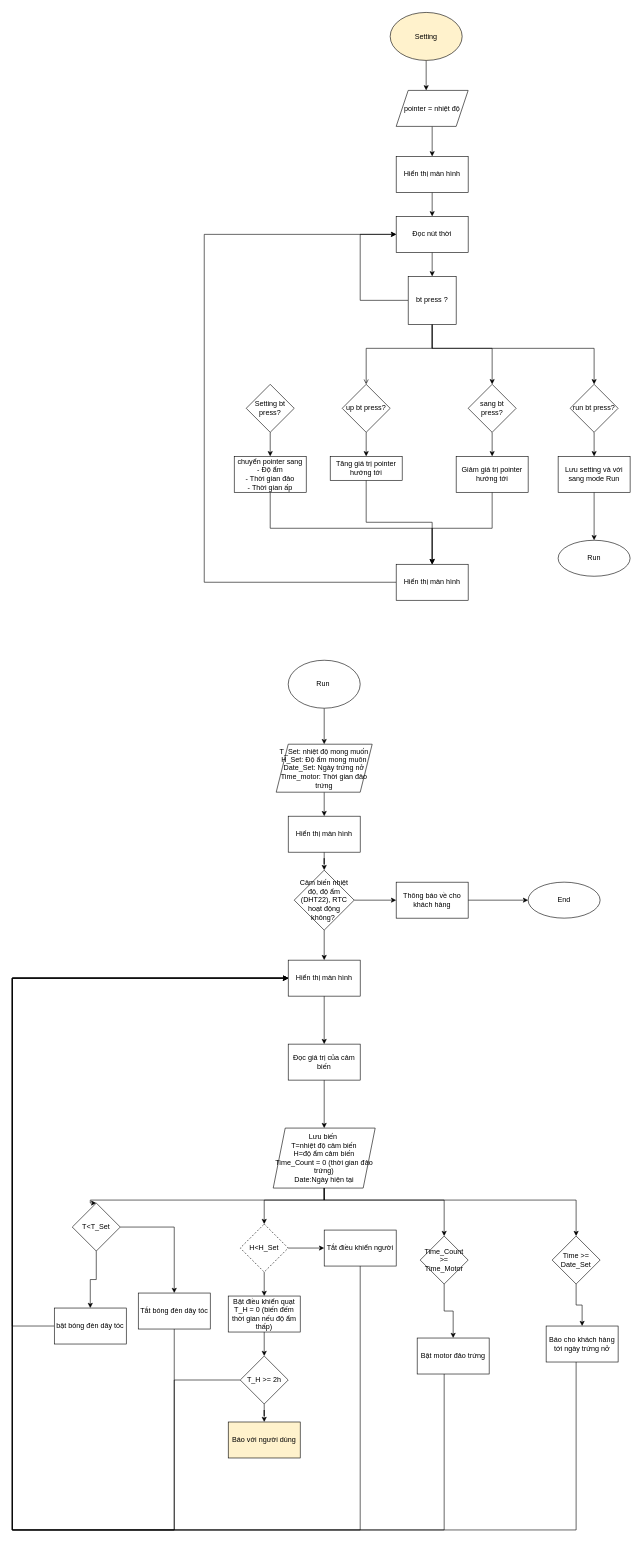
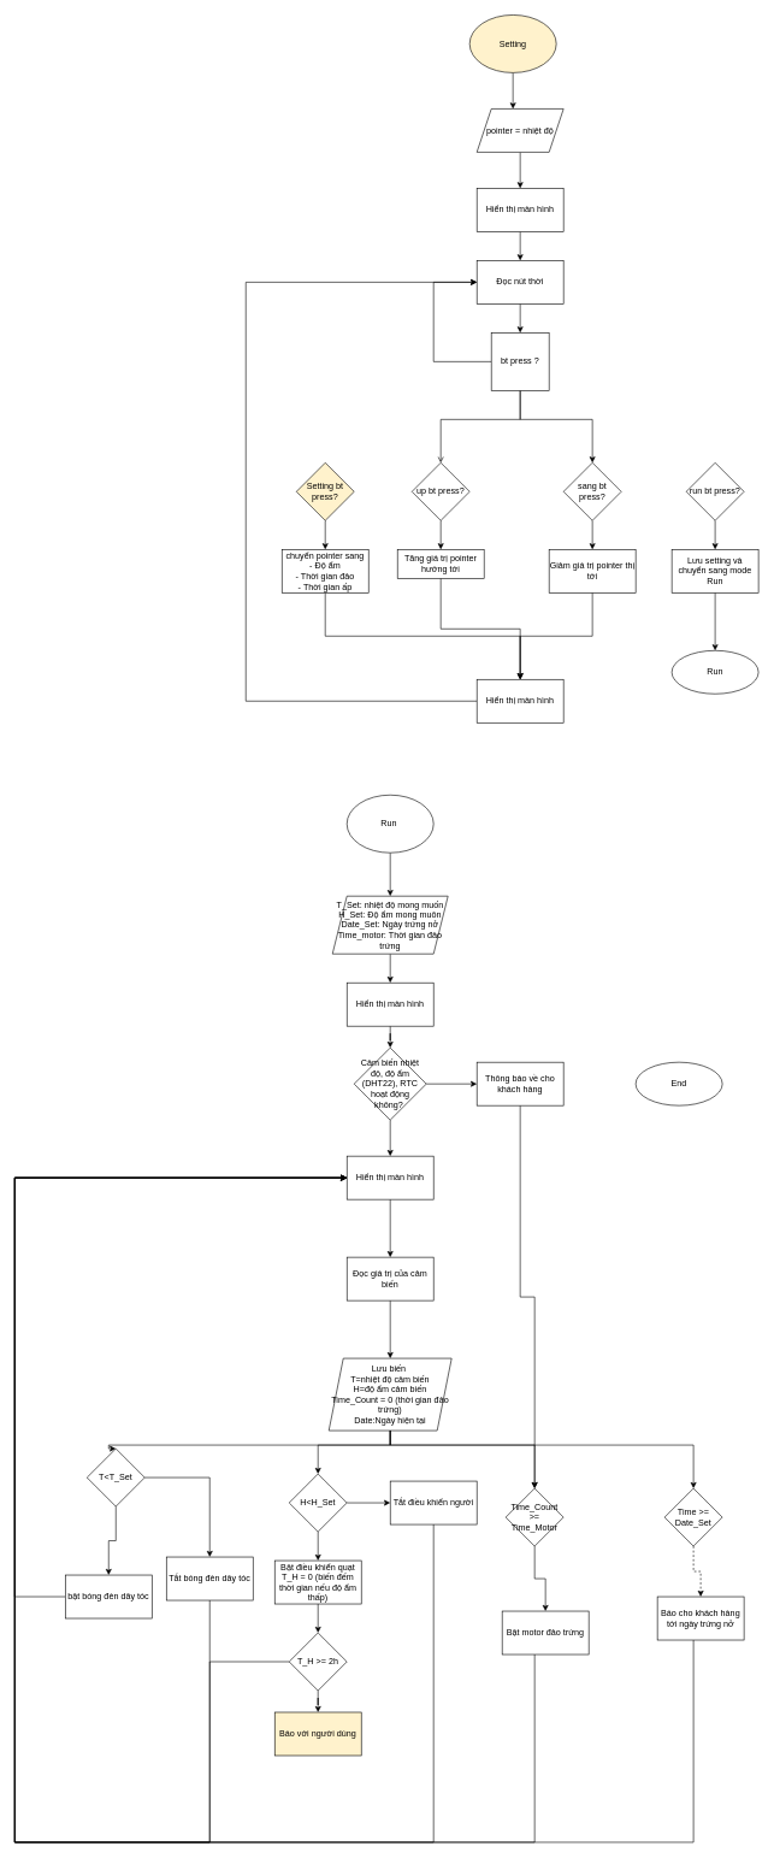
- <mxCell id="9" style="edgeStyle=orthogonalEdgeStyle;rounded=0;orthogonalLoop=1;jettySize=auto;html=1;entryX=0.5;entryY=0;entryDx=0;entryDy=0;fontSize=12;" edge="1" parent="1" source="10" target="20"><mxGeometry relative="1" as="geometry"><Array as="points"><mxPoint x="720" y="580" /><mxPoint x="990" y="580" /></Array></mxGeometry></mxCell>
- <mxCell id="14" value="Setting bt press?" style="rhombus;whiteSpace=wrap;html=1;fontSize=12;" vertex="1" parent="1"><mxGeometry x="410" y="640" width="80" height="80" as="geometry" /></mxCell>
+ <mxCell id="14" value="Setting bt press?" style="rhombus;whiteSpace=wrap;html=1;fontSize=12;fillColor=#fff2cc;" vertex="1" parent="1"><mxGeometry x="410" y="640" width="80" height="80" as="geometry" /></mxCell>
- <mxCell id="30" value="Giảm giá trị pointer hướng tới" style="rounded=0;whiteSpace=wrap;html=1;fontSize=12;" vertex="1" parent="1"><mxGeometry x="760" y="760" width="120" height="60" as="geometry" /></mxCell>
+ <mxCell id="30" value="Giảm giá trị pointer thị tới" style="rounded=0;whiteSpace=wrap;html=1;fontSize=12;" vertex="1" parent="1"><mxGeometry x="760" y="760" width="120" height="60" as="geometry" /></mxCell>
- <mxCell id="32" value="Lưu setting và với sang mode Run" style="rounded=0;whiteSpace=wrap;html=1;fontSize=12;" vertex="1" parent="1"><mxGeometry x="930" y="760" width="120" height="60" as="geometry" /></mxCell>
+ <mxCell id="32" value="Lưu setting và chuyển sang mode Run" style="rounded=0;whiteSpace=wrap;html=1;fontSize=12;" vertex="1" parent="1"><mxGeometry x="930" y="760" width="120" height="60" as="geometry" /></mxCell>
- <mxCell id="53" value="" style="edgeStyle=orthogonalEdgeStyle;rounded=0;orthogonalLoop=1;jettySize=auto;html=1;fontSize=12;" edge="1" parent="1" source="54" target="55"><mxGeometry relative="1" as="geometry" /></mxCell>
+ <mxCell id="53" value="" style="edgeStyle=orthogonalEdgeStyle;rounded=0;orthogonalLoop=1;jettySize=auto;html=1;fontSize=12;" edge="1" parent="1" source="54" target="50"><mxGeometry relative="1" as="geometry" /></mxCell>
- <mxCell id="64" value="H&amp;lt;H_Set" style="rhombus;whiteSpace=wrap;html=1;fontSize=12;dashed=1;" vertex="1" parent="1"><mxGeometry x="400" y="2040" width="80" height="80" as="geometry" /></mxCell>
+ <mxCell id="64" value="H&amp;lt;H_Set" style="rhombus;whiteSpace=wrap;html=1;fontSize=12;" vertex="1" parent="1"><mxGeometry x="400" y="2040" width="80" height="80" as="geometry" /></mxCell>
- <mxCell id="56" value="" style="edgeStyle=orthogonalEdgeStyle;rounded=0;orthogonalLoop=1;jettySize=auto;html=1;fontSize=12;" edge="1" parent="1" source="57" target="69"><mxGeometry relative="1" as="geometry" /></mxCell>
+ <mxCell id="56" value="" style="edgeStyle=orthogonalEdgeStyle;rounded=0;orthogonalLoop=1;jettySize=auto;html=1;fontSize=12;dashed=1;" edge="1" parent="1" source="57" target="69"><mxGeometry relative="1" as="geometry" /></mxCell>
